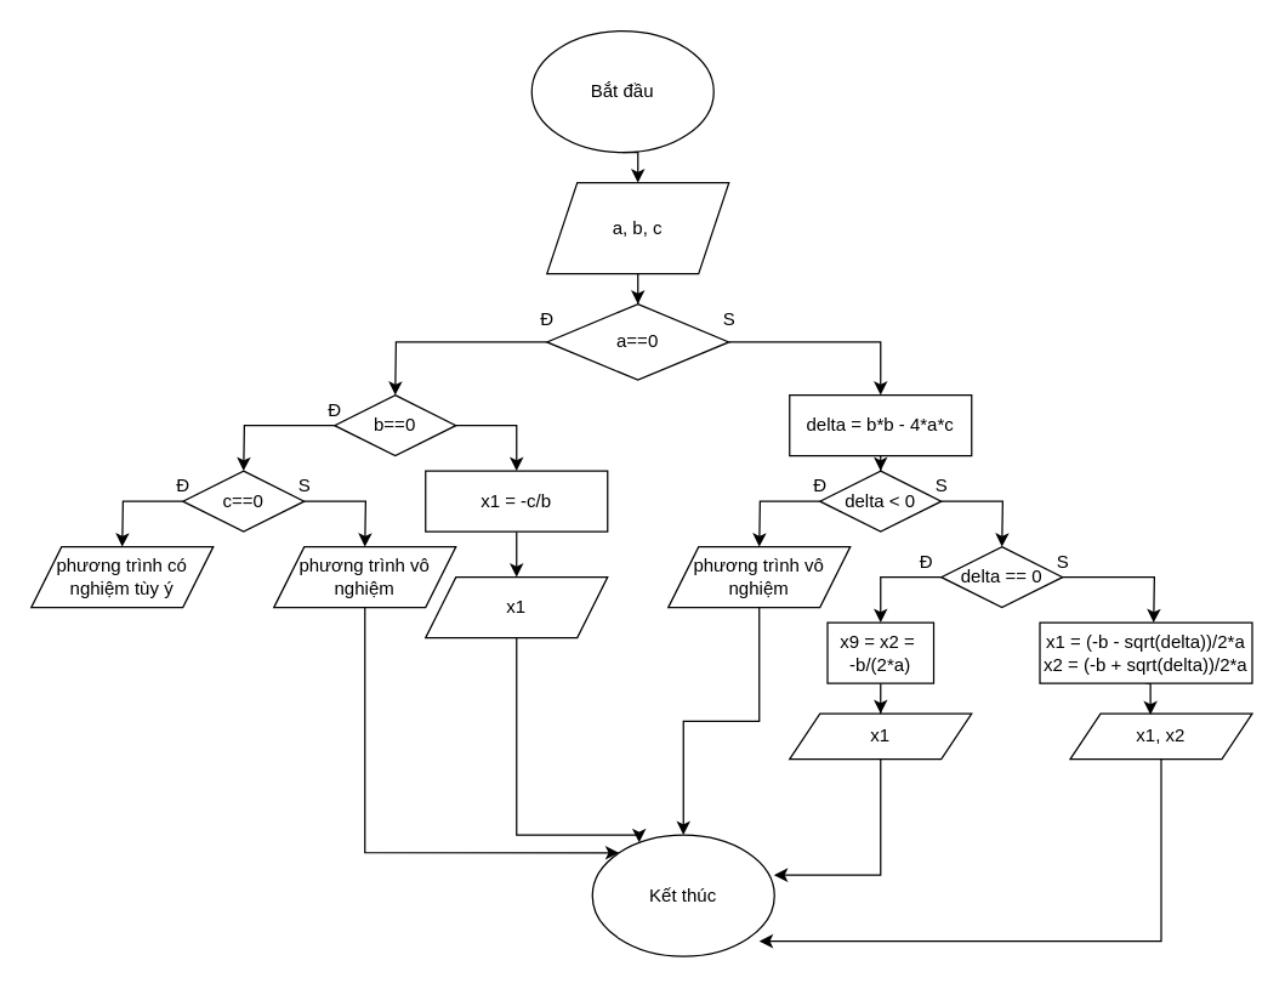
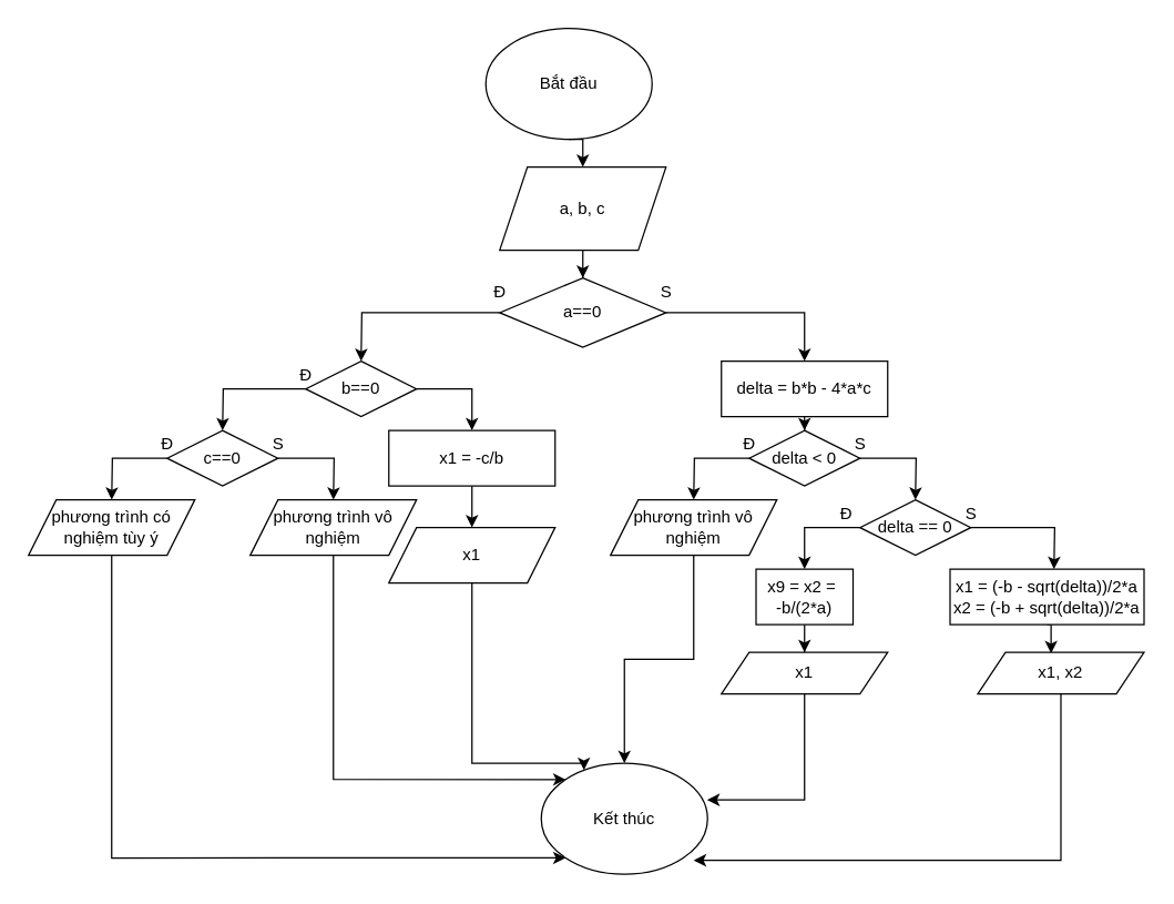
+ <mxCell id="19" style="edgeStyle=orthogonalEdgeStyle;rounded=0;orthogonalLoop=1;jettySize=auto;html=1;entryX=0;entryY=1;entryDx=0;entryDy=0;" parent="1" source="20" target="54" edge="1"><mxGeometry relative="1" as="geometry"><mxPoint x="80" y="620" as="targetPoint" /><Array as="points"><mxPoint x="80" y="618" /></Array></mxGeometry></mxCell>
